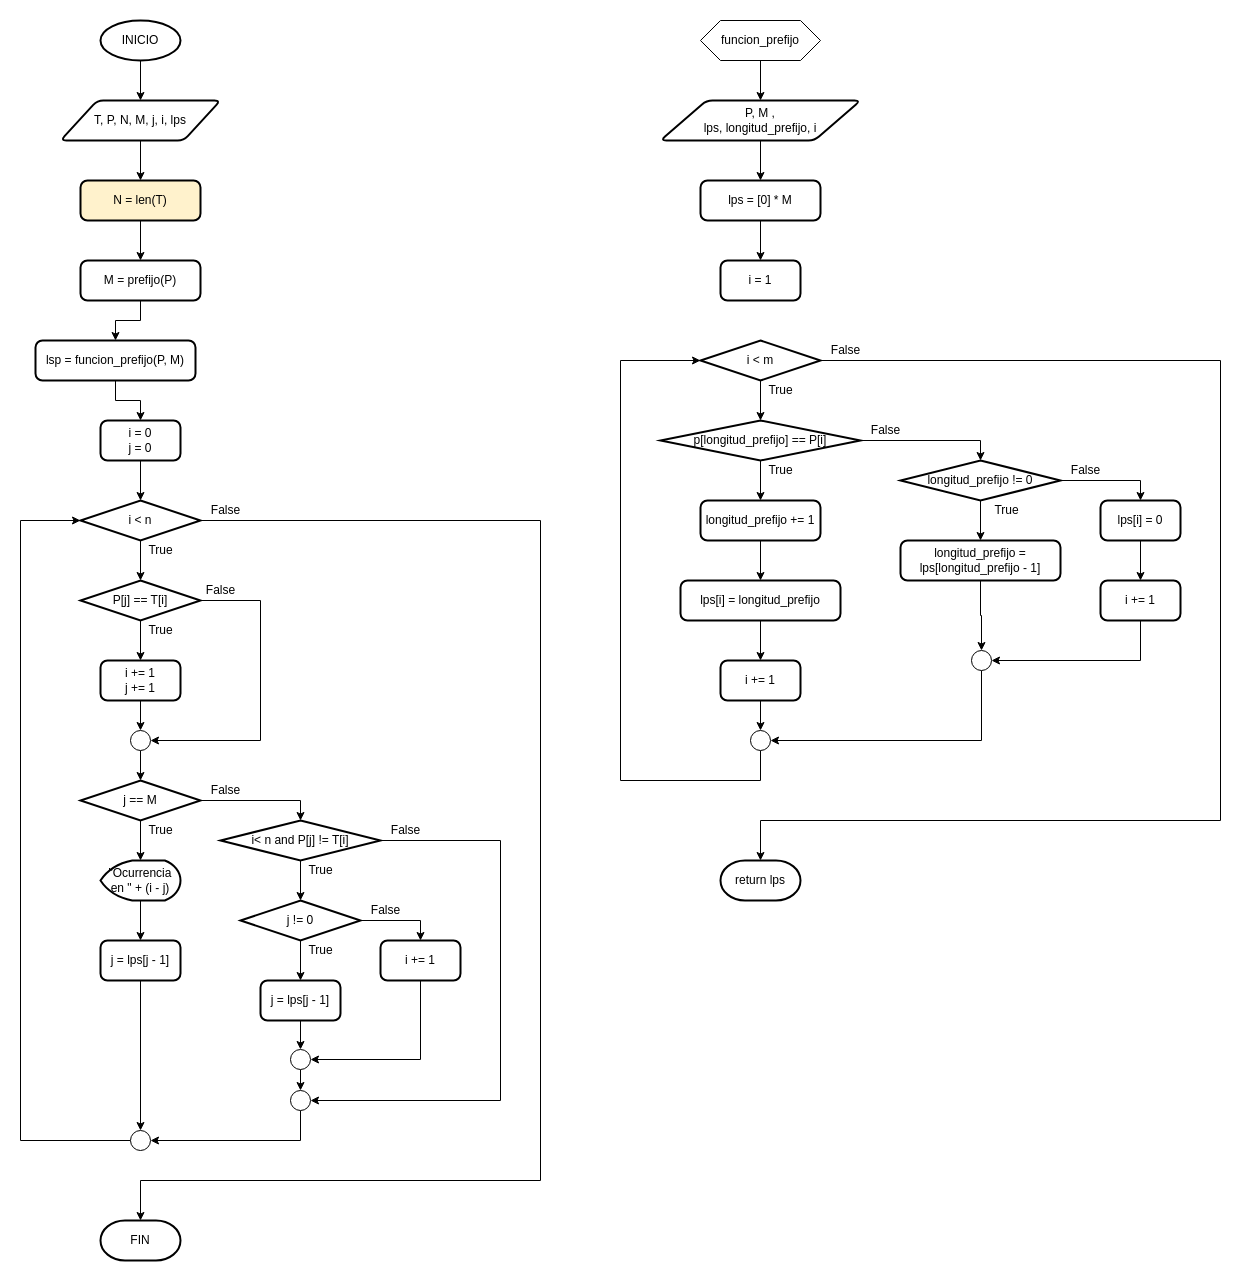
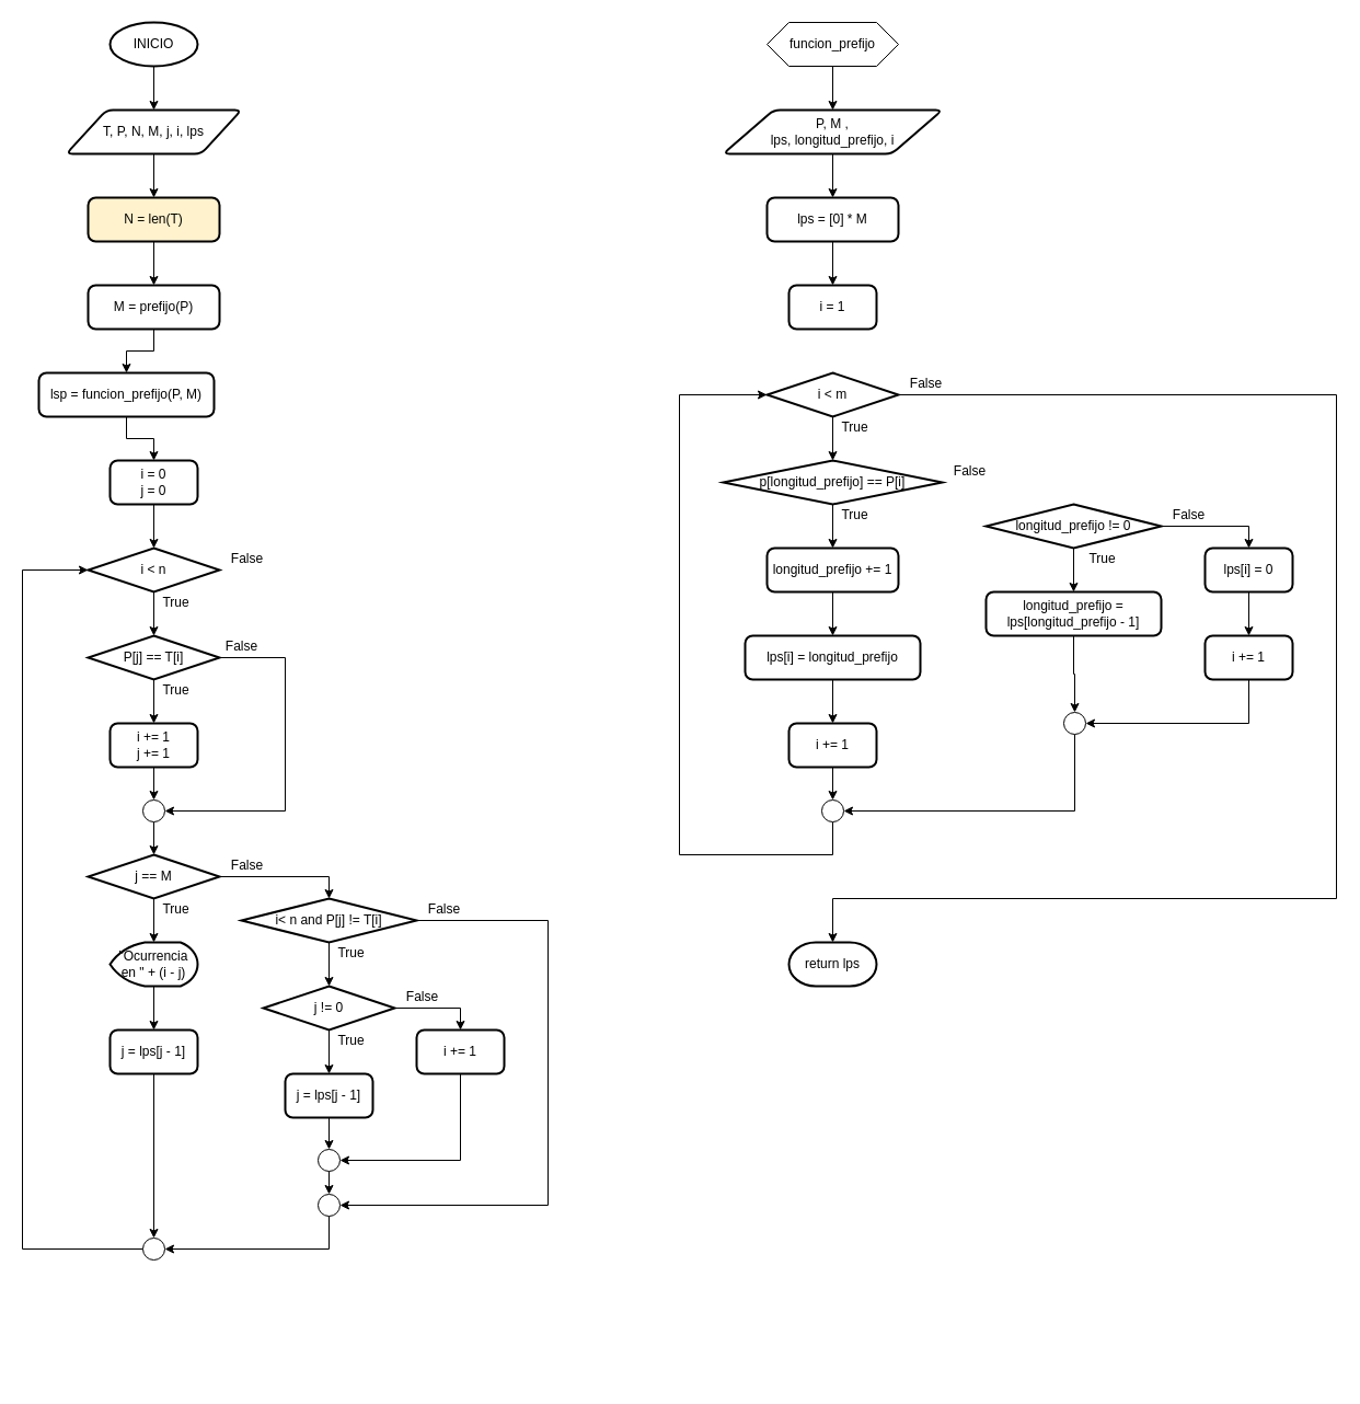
- <mxCell id="69" style="edgeStyle=orthogonalEdgeStyle;rounded=0;orthogonalLoop=1;jettySize=auto;html=1;exitX=1;exitY=0.5;exitDx=0;exitDy=0;exitPerimeter=0;entryX=0.5;entryY=0;entryDx=0;entryDy=0;entryPerimeter=0;" parent="1" source="70" target="79" edge="1"><mxGeometry relative="1" as="geometry" /></mxCell>
- <mxCell id="14" style="edgeStyle=orthogonalEdgeStyle;rounded=0;orthogonalLoop=1;jettySize=auto;html=1;exitX=1;exitY=0.5;exitDx=0;exitDy=0;exitPerimeter=0;entryX=0.5;entryY=0;entryDx=0;entryDy=0;entryPerimeter=0;" parent="1" source="15" target="4" edge="1"><mxGeometry relative="1" as="geometry"><Array as="points"><mxPoint x="540" y="520" /><mxPoint x="540" y="1180" /><mxPoint x="140" y="1180" /></Array></mxGeometry></mxCell>
- <mxCell id="4" value="FIN" style="strokeWidth=2;html=1;shape=mxgraph.flowchart.terminator;whiteSpace=wrap;" parent="1" vertex="1"><mxGeometry x="100" y="1220" width="80" height="40" as="geometry" /></mxCell>
